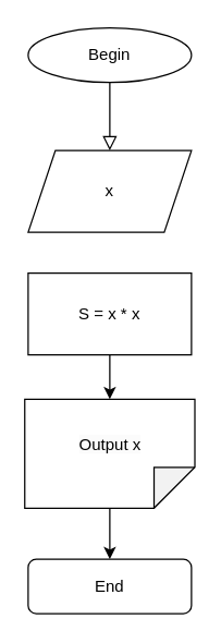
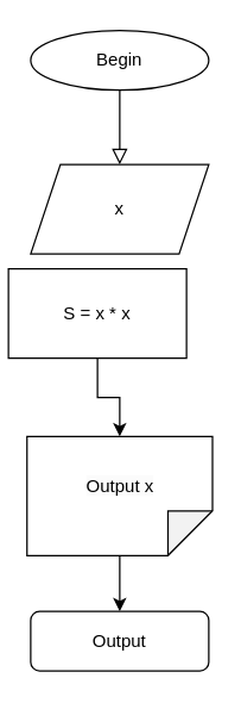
- <mxCell id="7" value="S = x * x" style="rounded=0;whiteSpace=wrap;html=1;" vertex="1" parent="1"><mxGeometry x="20" y="200" width="120" height="60" as="geometry" /></mxCell>
+ <mxCell id="7" value="S = x * x" style="rounded=0;whiteSpace=wrap;html=1;" vertex="1" parent="1"><mxGeometry x="5" y="180" width="120" height="60" as="geometry" /></mxCell>
- <mxCell id="4" value="End" style="rounded=1;whiteSpace=wrap;html=1;fontSize=12;glass=0;strokeWidth=1;shadow=0;" parent="1" vertex="1"><mxGeometry x="20" y="410" width="120" height="40" as="geometry" /></mxCell>
+ <mxCell id="4" value="Output" style="rounded=1;whiteSpace=wrap;html=1;fontSize=12;glass=0;strokeWidth=1;shadow=0;" parent="1" vertex="1"><mxGeometry x="20" y="410" width="120" height="40" as="geometry" /></mxCell>
